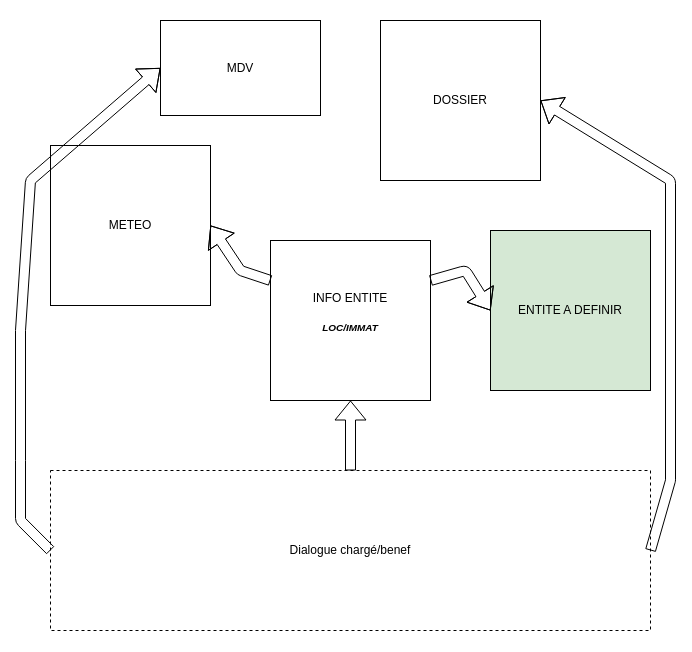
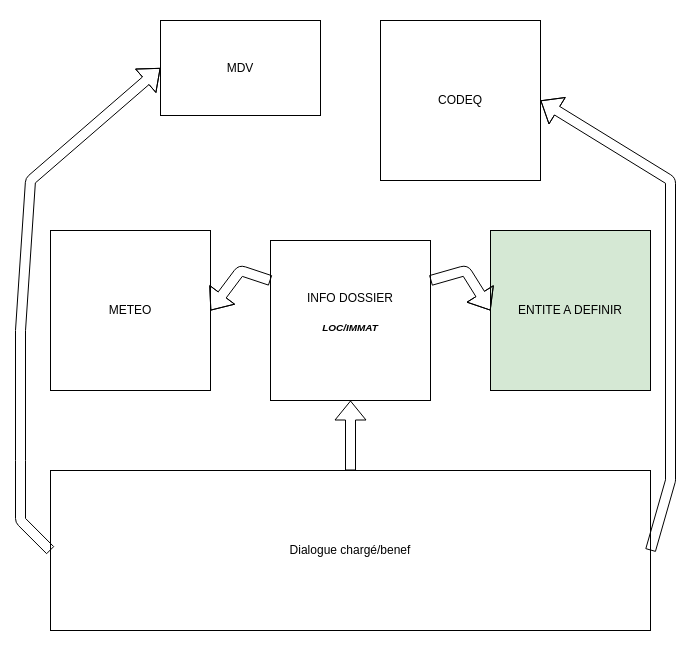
- <mxCell id="2" value="DOSSIER" style="whiteSpace=wrap;html=1;aspect=fixed;" parent="1" vertex="1"><mxGeometry x="380" y="20" width="160" height="160" as="geometry" /></mxCell>
+ <mxCell id="2" value="CODEQ" style="whiteSpace=wrap;html=1;aspect=fixed;" parent="1" vertex="1"><mxGeometry x="380" y="20" width="160" height="160" as="geometry" /></mxCell>
- <mxCell id="5" value="METEO" style="whiteSpace=wrap;html=1;aspect=fixed;" parent="1" vertex="1"><mxGeometry x="50" y="145" width="160" height="160" as="geometry" /></mxCell>
+ <mxCell id="5" value="METEO" style="whiteSpace=wrap;html=1;aspect=fixed;" parent="1" vertex="1"><mxGeometry x="50" y="230" width="160" height="160" as="geometry" /></mxCell>
- <mxCell id="7" value="INFO ENTITE&lt;br&gt;&lt;h5&gt;&lt;i&gt;LOC/IMMAT&lt;/i&gt;&lt;/h5&gt;" style="whiteSpace=wrap;html=1;aspect=fixed;" parent="1" vertex="1"><mxGeometry x="270" y="240" width="160" height="160" as="geometry" /></mxCell>
+ <mxCell id="7" value="INFO DOSSIER&lt;br&gt;&lt;h5&gt;&lt;i&gt;LOC/IMMAT&lt;/i&gt;&lt;/h5&gt;" style="whiteSpace=wrap;html=1;aspect=fixed;" parent="1" vertex="1"><mxGeometry x="270" y="240" width="160" height="160" as="geometry" /></mxCell>
- <mxCell id="6" value="Dialogue chargé/benef" style="rounded=0;whiteSpace=wrap;html=1;dashed=1;" parent="1" vertex="1"><mxGeometry x="50" y="470" width="600" height="160" as="geometry" /></mxCell>
+ <mxCell id="6" value="Dialogue chargé/benef" style="rounded=0;whiteSpace=wrap;html=1;" parent="1" vertex="1"><mxGeometry x="50" y="470" width="600" height="160" as="geometry" /></mxCell>
